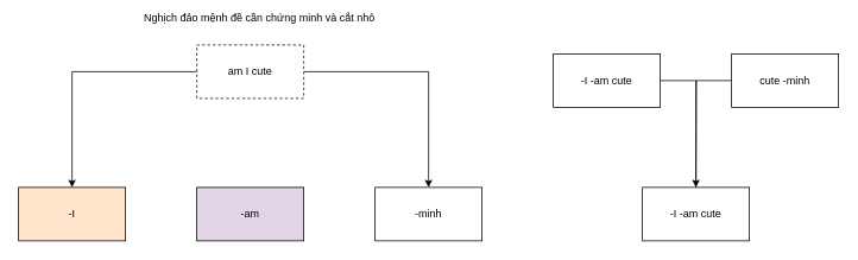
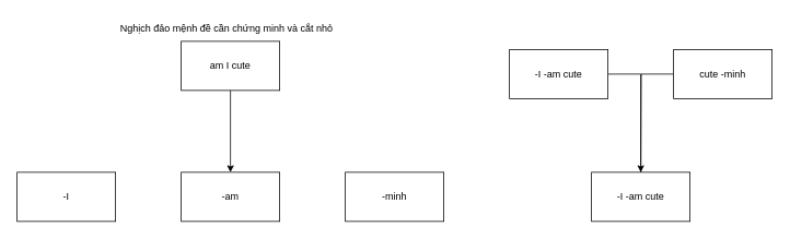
- <mxCell id="10" value="Nghịch đảo mệnh đề cần chứng minh và cắt nhỏ" style="text;html=1;align=center;verticalAlign=middle;resizable=0;points=[];autosize=1;strokeColor=none;fillColor=none;" vertex="1" parent="1"><mxGeometry x="150" y="5" width="280" height="30" as="geometry" /></mxCell>
+ <mxCell id="10" value="Nghịch đảo mệnh đề cần chứng minh và cắt nhỏ" style="text;html=1;align=center;verticalAlign=middle;resizable=0;points=[];autosize=1;strokeColor=none;fillColor=none;" vertex="1" parent="1"><mxGeometry x="135" y="20" width="280" height="30" as="geometry" /></mxCell>
- <mxCell id="2" style="edgeStyle=orthogonalEdgeStyle;rounded=0;orthogonalLoop=1;jettySize=auto;html=1;" edge="1" parent="1" source="4" target="9"><mxGeometry relative="1" as="geometry" /></mxCell>
- <mxCell id="4" value="am I cute" style="rounded=0;whiteSpace=wrap;html=1;dashed=1;" vertex="1" parent="1"><mxGeometry x="220" y="50" width="120" height="60" as="geometry" /></mxCell>
+ <mxCell id="4" value="am I cute" style="rounded=0;whiteSpace=wrap;html=1;" vertex="1" parent="1"><mxGeometry x="220" y="50" width="120" height="60" as="geometry" /></mxCell>
- <mxCell id="3" style="edgeStyle=orthogonalEdgeStyle;rounded=0;orthogonalLoop=1;jettySize=auto;html=1;" edge="1" parent="1" source="4" target="8"><mxGeometry relative="1" as="geometry" /></mxCell>
+ <mxCell id="3" style="edgeStyle=orthogonalEdgeStyle;rounded=0;orthogonalLoop=1;jettySize=auto;html=1;" edge="1" parent="1" source="4" target="7"><mxGeometry relative="1" as="geometry" /></mxCell>
- <mxCell id="9" value="-I" style="rounded=0;whiteSpace=wrap;html=1;fillColor=#ffe6cc;" vertex="1" parent="1"><mxGeometry y="210" width="120" height="60" as="geometry" x="20" /></mxCell>
+ <mxCell id="9" value="-I" style="rounded=0;whiteSpace=wrap;html=1;" vertex="1" parent="1"><mxGeometry y="210" width="120" height="60" as="geometry" x="20" /></mxCell>
- <mxCell id="7" value="-am" style="rounded=0;whiteSpace=wrap;html=1;fillColor=#e1d5e7;" vertex="1" parent="1"><mxGeometry x="220" y="210" width="120" height="60" as="geometry" /></mxCell>
+ <mxCell id="7" value="-am" style="rounded=0;whiteSpace=wrap;html=1;" vertex="1" parent="1"><mxGeometry x="220" y="210" width="120" height="60" as="geometry" /></mxCell>
